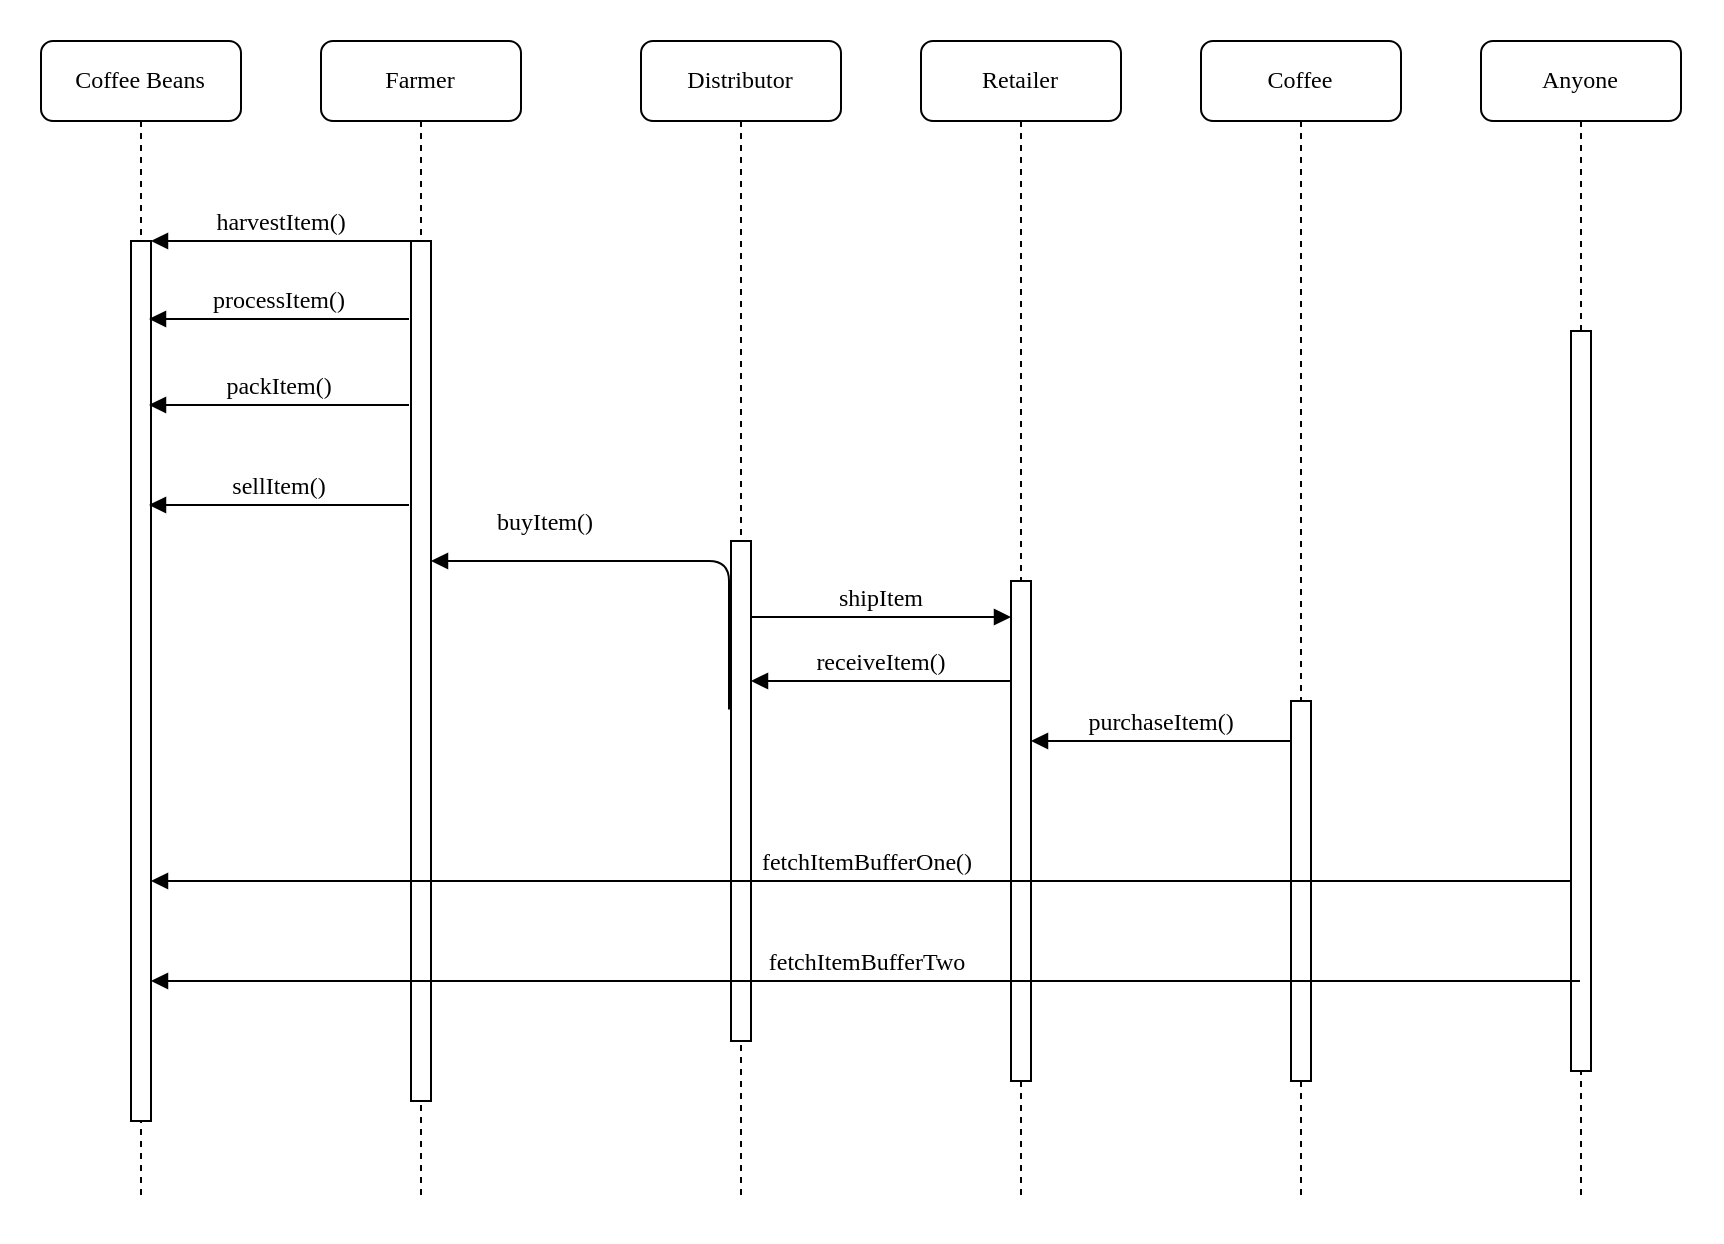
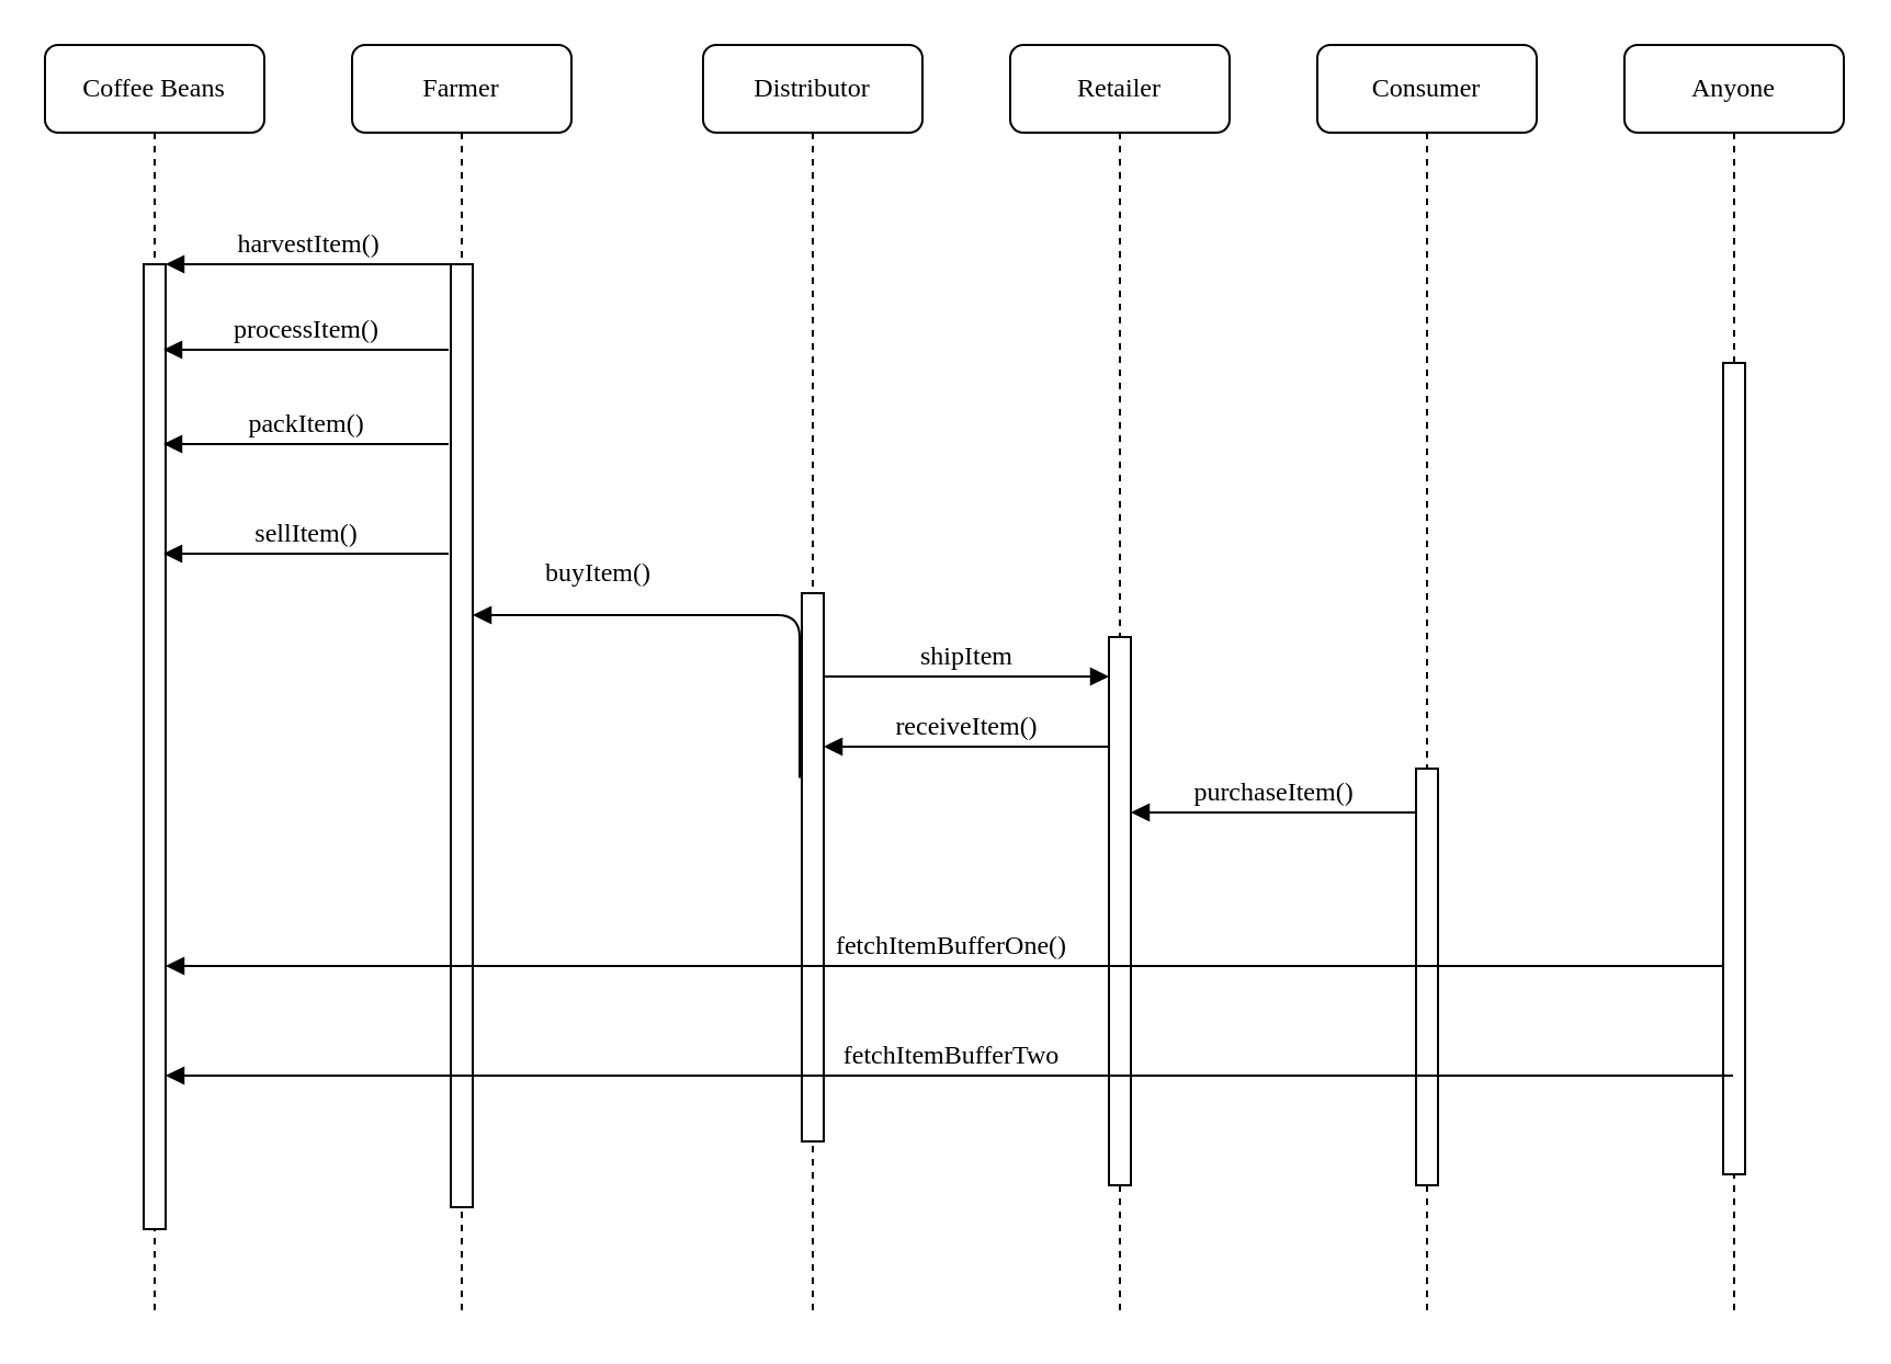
- <mxCell id="7" value="Coffee" style="shape=umlLifeline;perimeter=lifelinePerimeter;whiteSpace=wrap;html=1;container=1;collapsible=0;recursiveResize=0;outlineConnect=0;rounded=1;shadow=0;comic=0;labelBackgroundColor=none;strokeWidth=1;fontFamily=Verdana;fontSize=12;align=center;" parent="1" vertex="1"><mxGeometry x="600" y="20" width="100" height="580" as="geometry" /></mxCell>
+ <mxCell id="7" value="Consumer" style="shape=umlLifeline;perimeter=lifelinePerimeter;whiteSpace=wrap;html=1;container=1;collapsible=0;recursiveResize=0;outlineConnect=0;rounded=1;shadow=0;comic=0;labelBackgroundColor=none;strokeWidth=1;fontFamily=Verdana;fontSize=12;align=center;" parent="1" vertex="1"><mxGeometry x="600" y="20" width="100" height="580" as="geometry" /></mxCell>
